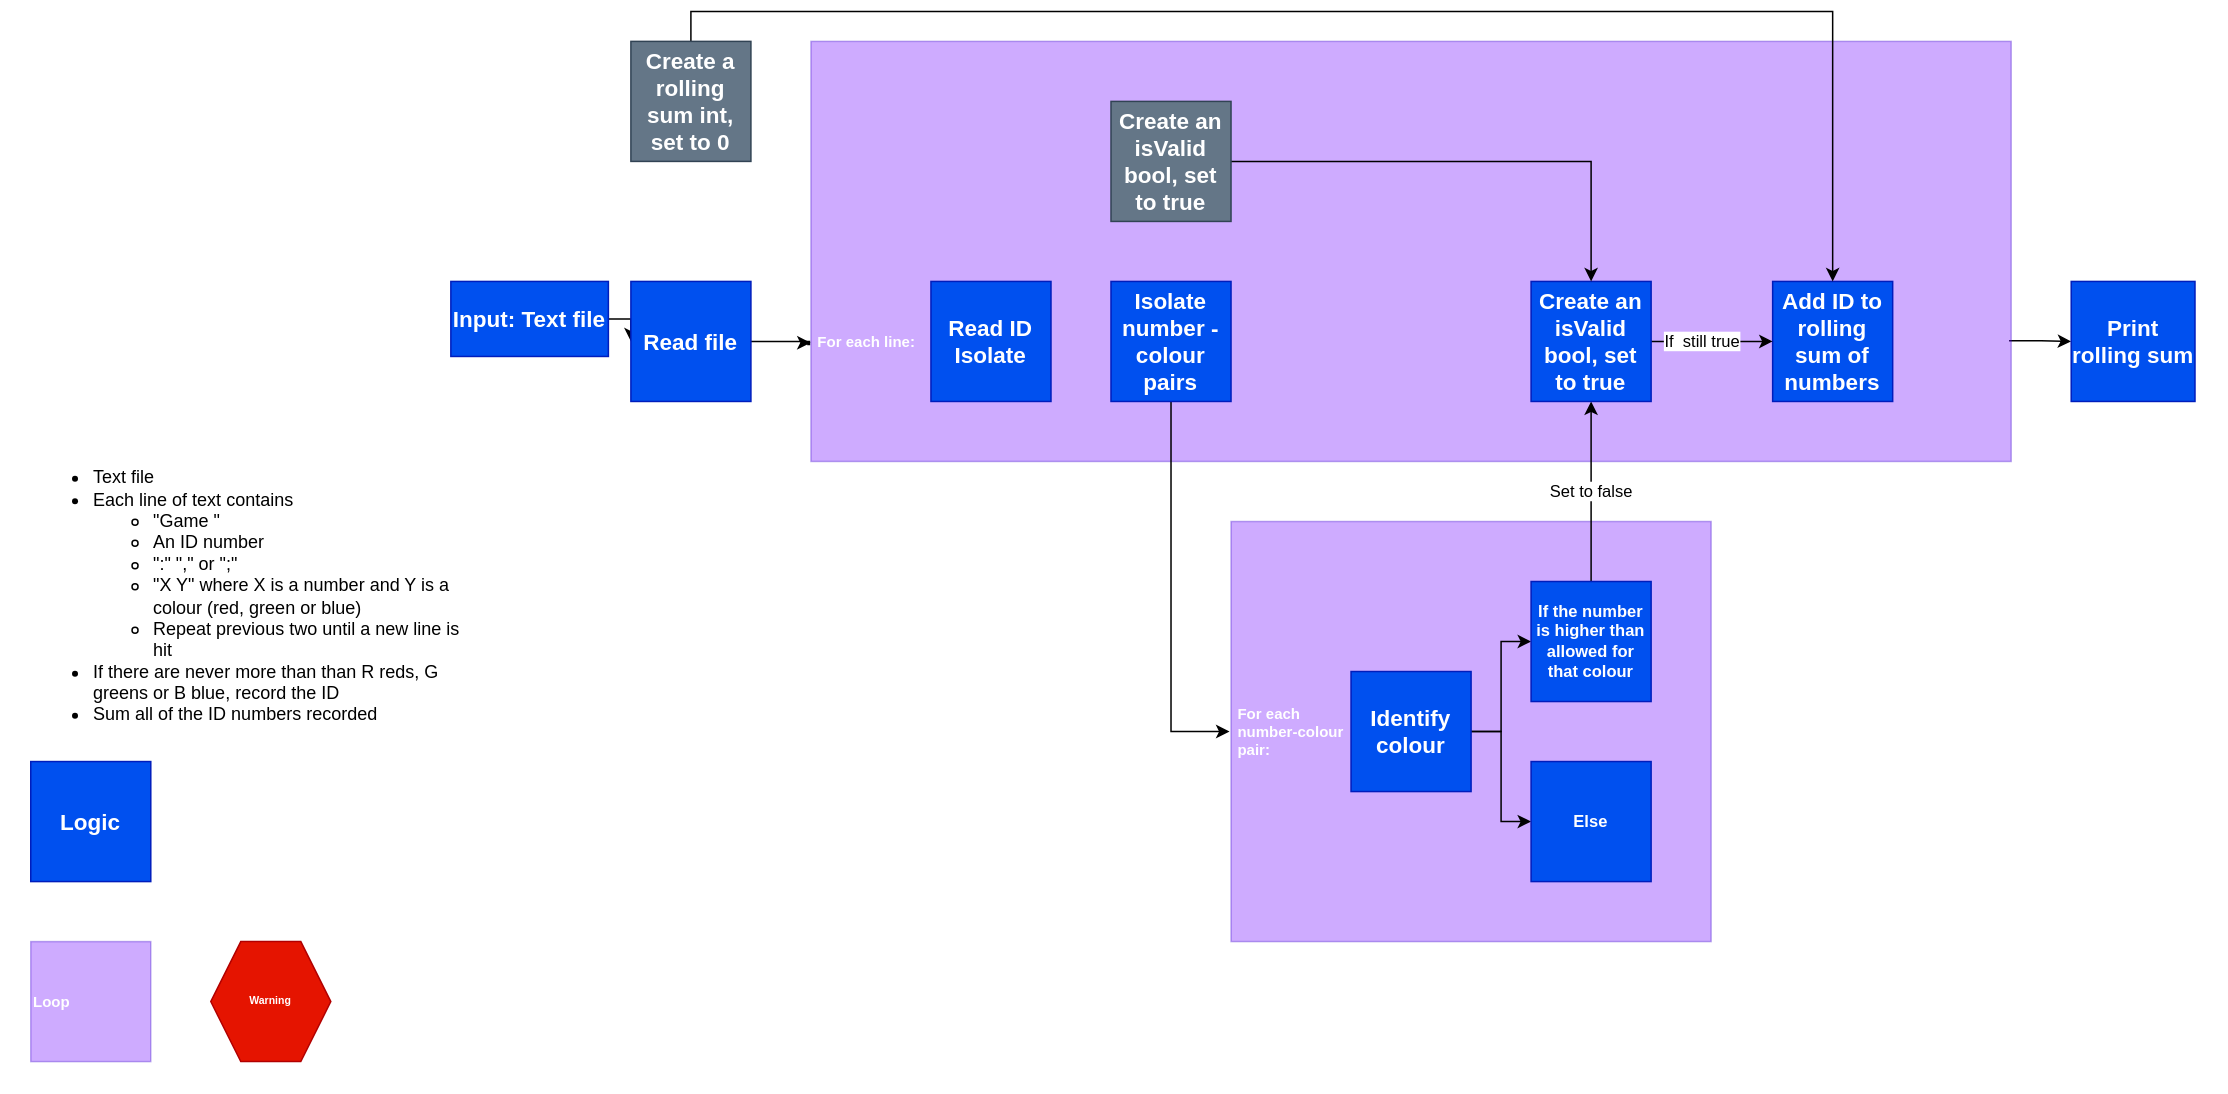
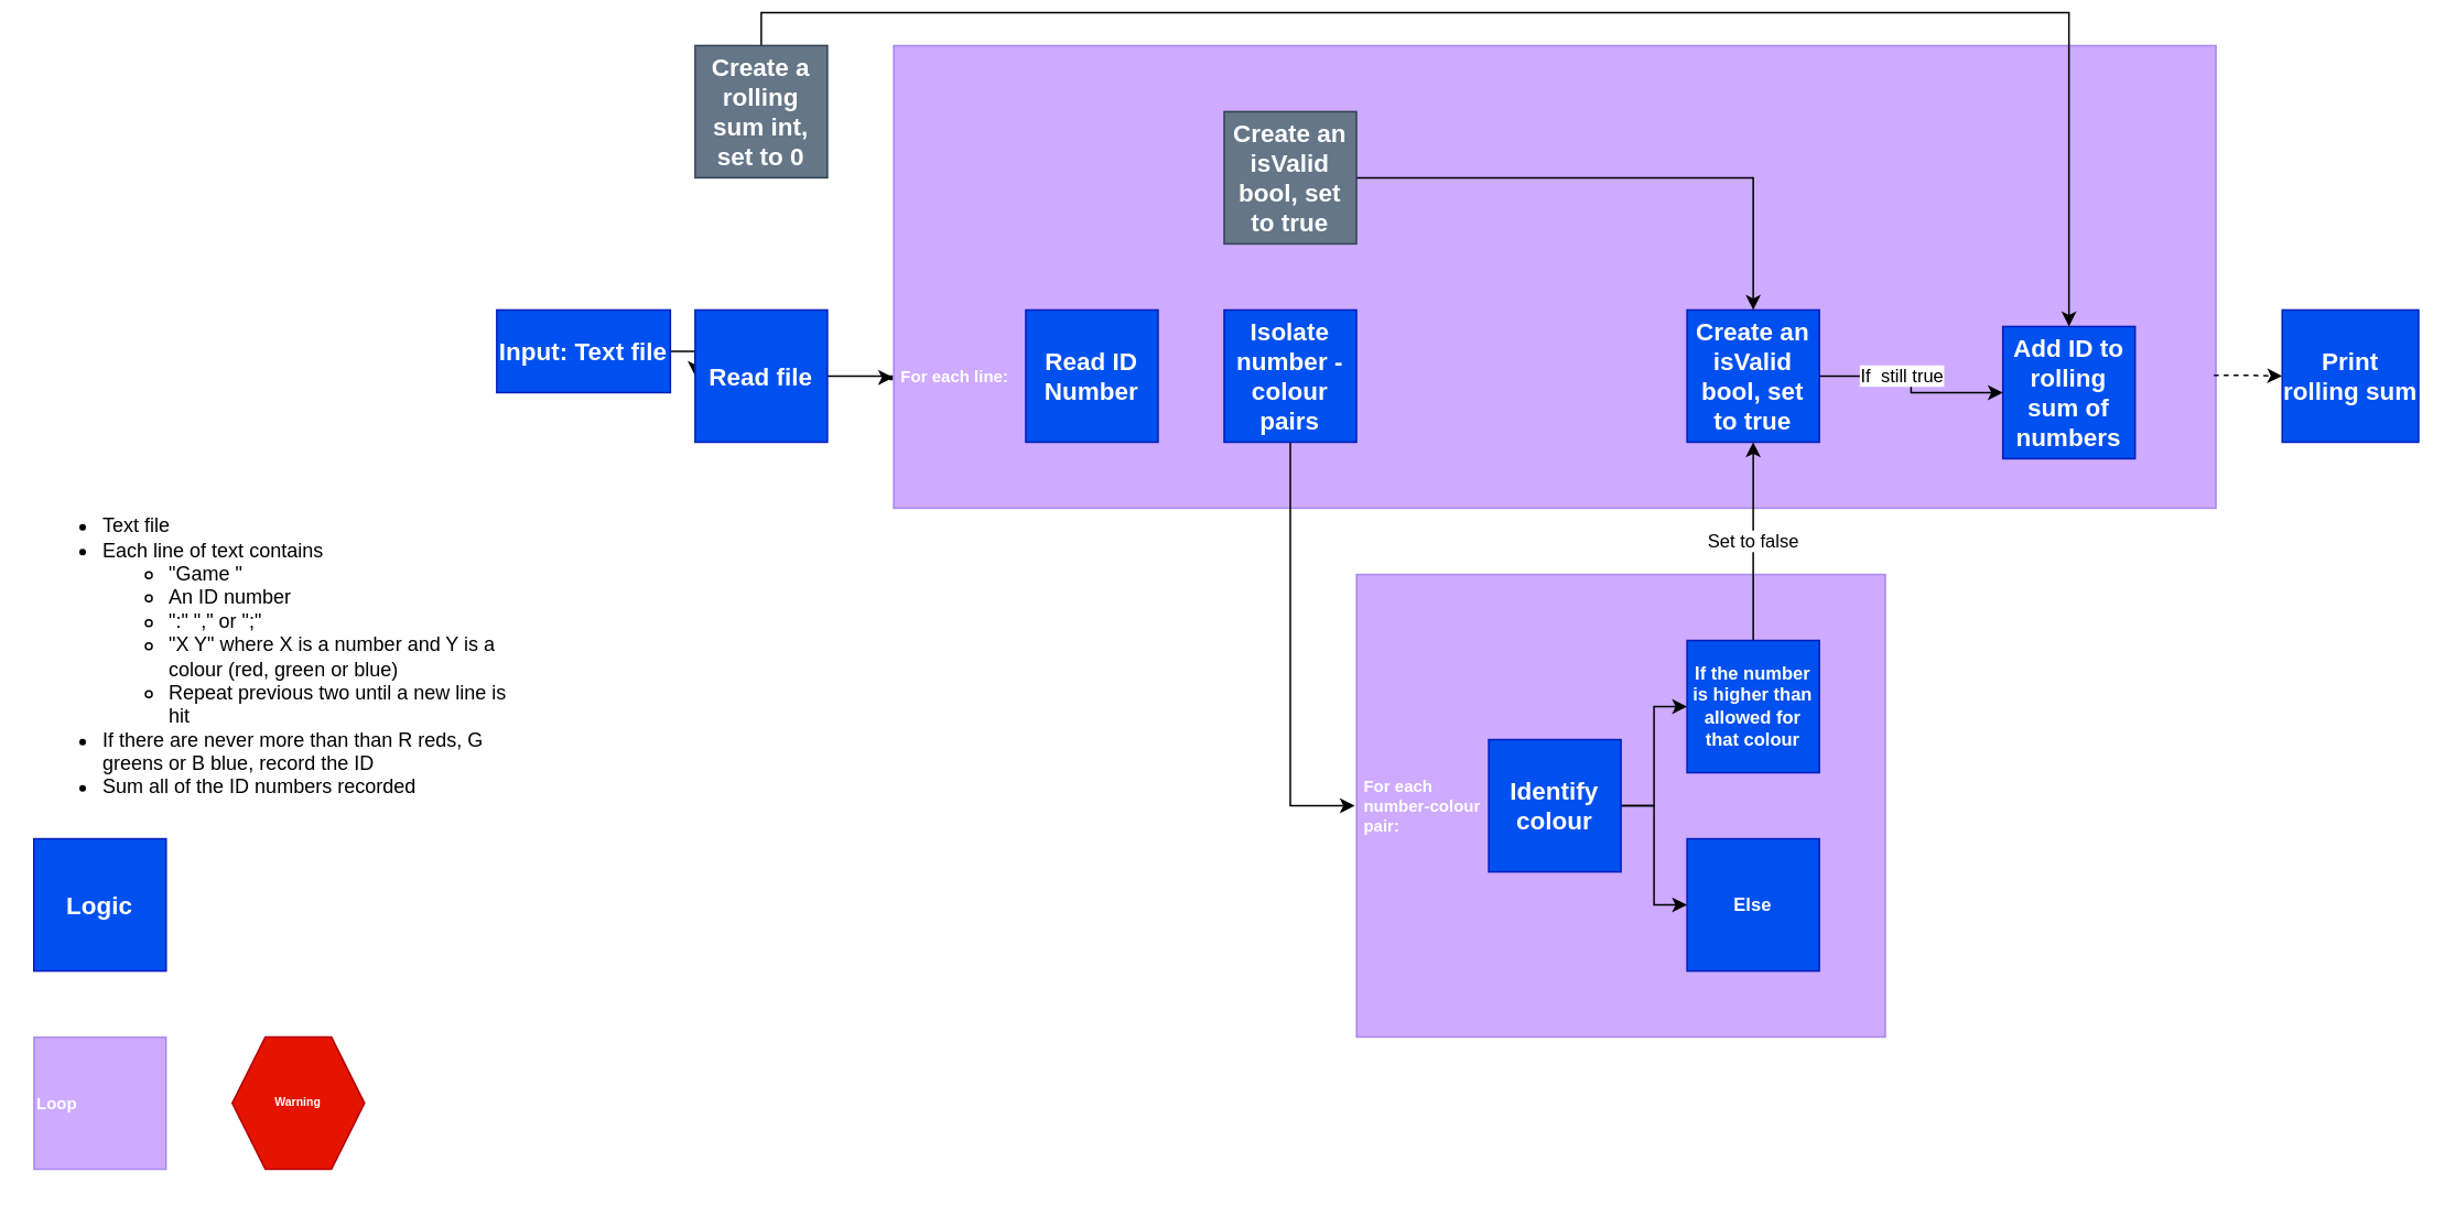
- <mxCell id="10" value="Read ID Isolate" style="rounded=0;whiteSpace=wrap;html=1;fillColor=#0050ef;fontColor=#ffffff;strokeColor=#001DBC;fontSize=15;fontStyle=1" vertex="1" parent="1"><mxGeometry x="620" y="180" width="80" height="80" as="geometry" /></mxCell>
+ <mxCell id="10" value="Read ID Number" style="rounded=0;whiteSpace=wrap;html=1;fillColor=#0050ef;fontColor=#ffffff;strokeColor=#001DBC;fontSize=15;fontStyle=1" vertex="1" parent="1"><mxGeometry x="620" y="180" width="80" height="80" as="geometry" /></mxCell>
- <mxCell id="11" value="Add ID to&lt;br&gt;rolling sum of numbers" style="rounded=0;whiteSpace=wrap;html=1;fillColor=#0050ef;fontColor=#ffffff;strokeColor=#001DBC;fontSize=15;fontStyle=1" vertex="1" parent="1"><mxGeometry x="1181" y="180" width="80" height="80" as="geometry" /></mxCell>
+ <mxCell id="11" value="Add ID to&lt;br&gt;rolling sum of numbers" style="rounded=0;whiteSpace=wrap;html=1;fillColor=#0050ef;fontColor=#ffffff;strokeColor=#001DBC;fontSize=15;fontStyle=1" vertex="1" parent="1"><mxGeometry x="1211" y="190" width="80" height="80" as="geometry" /></mxCell>
- <mxCell id="8" value="" style="edgeStyle=orthogonalEdgeStyle;rounded=0;orthogonalLoop=1;jettySize=auto;html=1;exitX=0.997;exitY=0.711;exitDx=0;exitDy=0;exitPerimeter=0;" edge="1" parent="1" source="9" target="12"><mxGeometry relative="1" as="geometry"><mxPoint x="1301" y="220" as="sourcePoint" /></mxGeometry></mxCell>
+ <mxCell id="8" value="" style="edgeStyle=orthogonalEdgeStyle;rounded=0;orthogonalLoop=1;jettySize=auto;html=1;exitX=0.997;exitY=0.711;exitDx=0;exitDy=0;exitPerimeter=0;dashed=1;" edge="1" parent="1" source="9" target="12"><mxGeometry relative="1" as="geometry"><mxPoint x="1301" y="220" as="sourcePoint" /></mxGeometry></mxCell>
